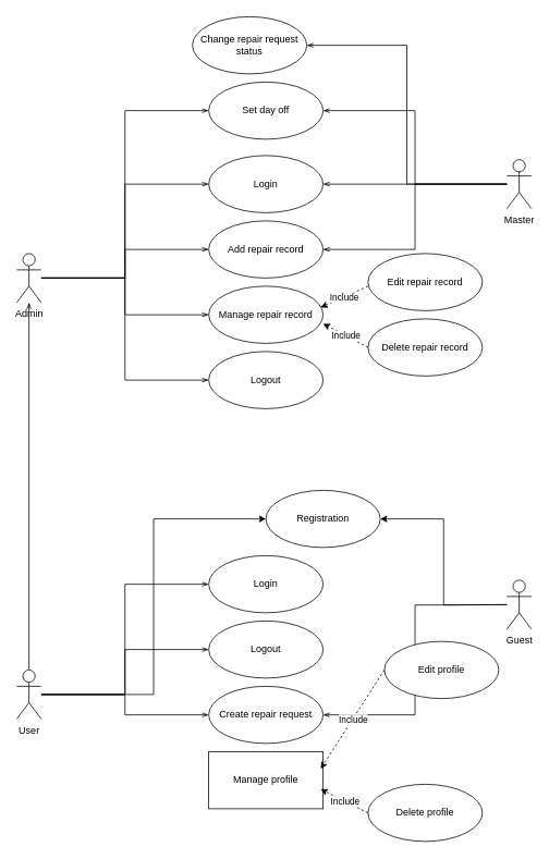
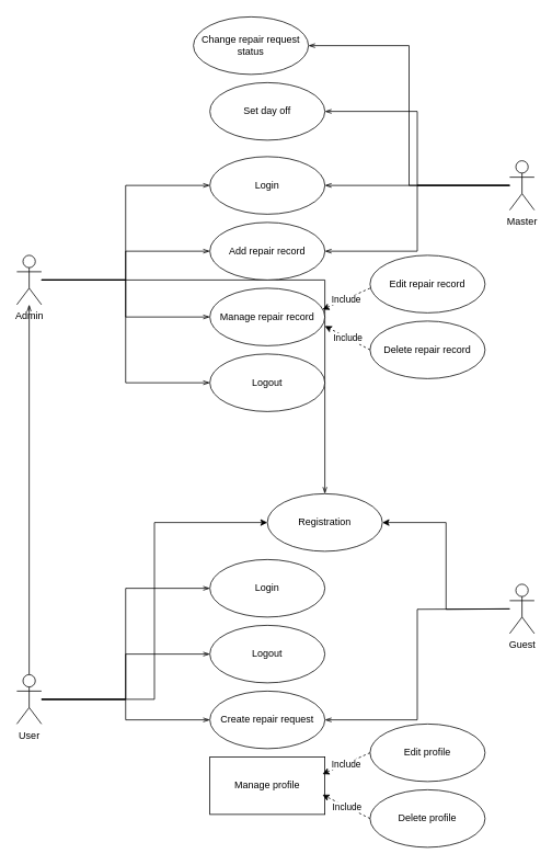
- <mxCell id="6" style="edgeStyle=orthogonalEdgeStyle;rounded=0;orthogonalLoop=1;jettySize=auto;html=1;entryX=0;entryY=0.5;entryDx=0;entryDy=0;startArrow=none;startFill=0;endArrow=openThin;endFill=0;" parent="1" source="7" target="34" edge="1"><mxGeometry relative="1" as="geometry" /></mxCell>
+ <mxCell id="6" style="edgeStyle=orthogonalEdgeStyle;rounded=0;orthogonalLoop=1;jettySize=auto;html=1;startArrow=none;startFill=0;endArrow=openThin;endFill=0;" parent="1" source="7" target="35" edge="1"><mxGeometry relative="1" as="geometry" /></mxCell>
- <mxCell id="30" value="Edit profile" style="ellipse;whiteSpace=wrap;html=1;" parent="1" vertex="1"><mxGeometry x="470" y="785" width="140" height="70" as="geometry" /></mxCell>
+ <mxCell id="30" value="Edit profile" style="ellipse;whiteSpace=wrap;html=1;" parent="1" vertex="1"><mxGeometry x="450" y="880" width="140" height="70" as="geometry" /></mxCell>
